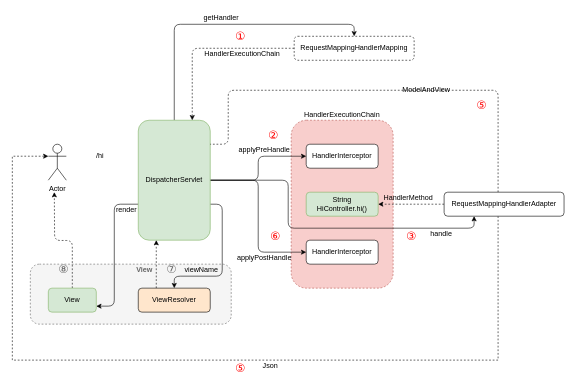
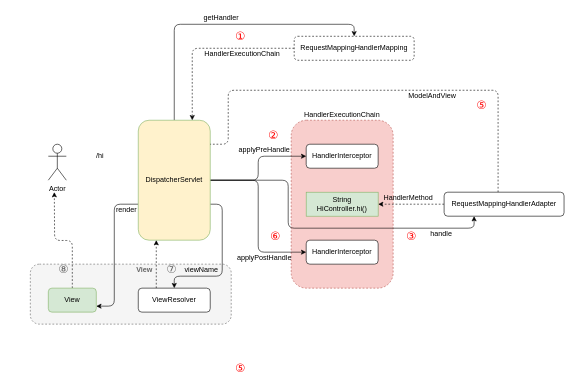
- <mxCell id="23" value="ModelAndView" style="text;html=1;align=center;verticalAlign=middle;resizable=0;points=[];;autosize=1;fontColor=#000000;fontStyle=0" parent="1" vertex="1"><mxGeometry x="660" y="140" width="100" height="20" as="geometry" /></mxCell>
+ <mxCell id="23" value="ModelAndView" style="text;html=1;align=center;verticalAlign=middle;resizable=0;points=[];;autosize=1;fontColor=#000000;fontStyle=0" parent="1" vertex="1"><mxGeometry x="670" y="150" width="100" height="20" as="geometry" /></mxCell>
- <mxCell id="18" style="edgeStyle=orthogonalEdgeStyle;rounded=0;orthogonalLoop=1;jettySize=auto;html=1;entryX=0;entryY=0.333;entryDx=0;entryDy=0;entryPerimeter=0;fontSize=19;fontColor=#000000;dashed=1;" edge="1" parent="1" source="19" target="11"><mxGeometry relative="1" as="geometry"><Array as="points"><mxPoint x="830" y="600" /><mxPoint x="20" y="600" /><mxPoint x="20" y="260" /></Array></mxGeometry></mxCell>
- <mxCell id="10" value="DispatcherServlet" style="rounded=1;whiteSpace=wrap;html=1;fillColor=#d5e8d4;strokeColor=#82b366;" parent="1" vertex="1"><mxGeometry x="230" y="200" width="120" height="200" as="geometry" /></mxCell>
+ <mxCell id="10" value="DispatcherServlet" style="rounded=1;whiteSpace=wrap;html=1;fillColor=#fff2cc;strokeColor=#82b366;" parent="1" vertex="1"><mxGeometry x="230" y="200" width="120" height="200" as="geometry" /></mxCell>
- <mxCell id="22" value="String HiController.hi()" style="rounded=1;whiteSpace=wrap;html=1;fillColor=#d5e8d4;strokeColor=#82b366;" parent="1" vertex="1"><mxGeometry x="510" y="320" width="120" height="40" as="geometry" /></mxCell>
+ <mxCell id="22" value="String HiController.hi()" style="whiteSpace=wrap;html=1;fillColor=#d5e8d4;strokeColor=#82b366;rounded=0;" parent="1" vertex="1"><mxGeometry x="510" y="320" width="120" height="40" as="geometry" /></mxCell>
- <mxCell id="28" value="ViewResolver" style="rounded=1;whiteSpace=wrap;html=1;fillColor=#ffe6cc;" parent="1" vertex="1"><mxGeometry x="230" y="480" width="120" height="40" as="geometry" /></mxCell>
+ <mxCell id="28" value="ViewResolver" style="rounded=1;whiteSpace=wrap;html=1;" parent="1" vertex="1"><mxGeometry x="230" y="480" width="120" height="40" as="geometry" /></mxCell>
- <mxCell id="44" value="Json" style="text;html=1;align=center;verticalAlign=middle;resizable=0;points=[];;autosize=1;fontColor=#000000;fontStyle=0" vertex="1" parent="1"><mxGeometry x="430" y="600" width="40" height="20" as="geometry" /></mxCell>
